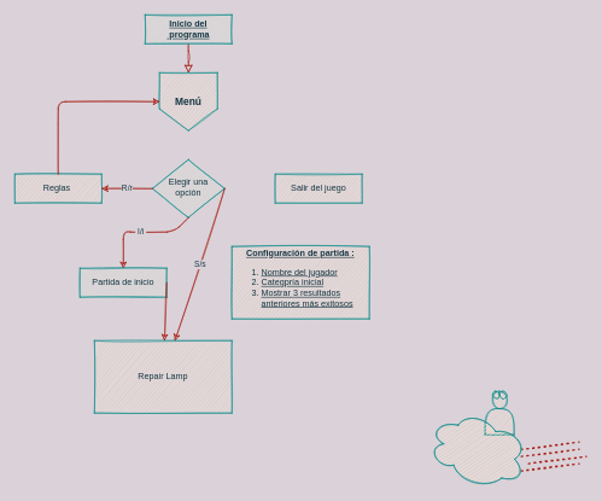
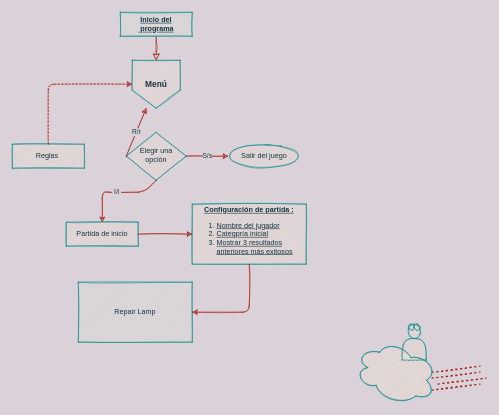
- <mxCell id="22" value="" style="endArrow=classic;html=1;strokeColor=#A8201A;fontColor=#143642;entryX=0;entryY=0.5;entryDx=0;entryDy=0;sketch=1;labelBackgroundColor=#DAD2D8;exitX=0.5;exitY=0;exitDx=0;exitDy=0;" edge="1" parent="1" source="14" target="12"><mxGeometry width="50" height="50" relative="1" as="geometry"><mxPoint x="270" y="190" as="sourcePoint" /><mxPoint x="270" y="230" as="targetPoint" /><Array as="points"><mxPoint x="80" y="140" /></Array></mxGeometry></mxCell>
+ <mxCell id="22" value="" style="endArrow=classic;html=1;strokeColor=#A8201A;fontColor=#143642;entryX=0;entryY=0.5;entryDx=0;entryDy=0;sketch=1;labelBackgroundColor=#DAD2D8;exitX=0.5;exitY=0;exitDx=0;exitDy=0;dashed=1;" edge="1" parent="1" source="14" target="12"><mxGeometry width="50" height="50" relative="1" as="geometry"><mxPoint x="270" y="190" as="sourcePoint" /><mxPoint x="270" y="230" as="targetPoint" /><Array as="points"><mxPoint x="80" y="140" /></Array></mxGeometry></mxCell>
- <mxCell id="21" value="R/r" style="endArrow=classic;html=1;strokeColor=#A8201A;fontColor=#143642;entryX=1;entryY=0.5;entryDx=0;entryDy=0;sketch=1;labelBackgroundColor=#DAD2D8;exitX=0;exitY=0.5;exitDx=0;exitDy=0;" edge="1" parent="1" source="5" target="14"><mxGeometry width="50" height="50" relative="1" as="geometry"><mxPoint x="180" y="280" as="sourcePoint" /><mxPoint x="180" y="350" as="targetPoint" /></mxGeometry></mxCell>
+ <mxCell id="21" value="R/r" style="endArrow=classic;html=1;strokeColor=#A8201A;fontColor=#143642;sketch=1;labelBackgroundColor=#DAD2D8;exitX=0;exitY=0.5;exitDx=0;exitDy=0;" edge="1" parent="1" source="5" target="12"><mxGeometry width="50" height="50" relative="1" as="geometry"><mxPoint x="180" y="280" as="sourcePoint" /><mxPoint x="180" y="350" as="targetPoint" /></mxGeometry></mxCell>
- <mxCell id="5" value="Elegir una opción" style="rhombus;whiteSpace=wrap;html=1;shadow=0;fontFamily=Helvetica;fontSize=12;align=center;strokeWidth=1;spacing=6;spacingTop=-4;fillColor=#d5e8d4;strokeColor=#0F8B8D;fontColor=#143642;sketch=1;" parent="1" vertex="1"><mxGeometry x="210" y="220" width="100" height="80" as="geometry" /></mxCell>
+ <mxCell id="5" value="Elegir una opción" style="rhombus;whiteSpace=wrap;html=1;shadow=0;fontFamily=Helvetica;fontSize=12;align=center;strokeWidth=1;spacing=6;spacingTop=-4;fillColor=#FAE5C7;strokeColor=#0F8B8D;fontColor=#143642;sketch=1;" parent="1" vertex="1"><mxGeometry x="210" y="220" width="100" height="80" as="geometry" /></mxCell>
- <mxCell id="4" value="Salir del juego" style="whiteSpace=wrap;html=1;fontSize=12;glass=0;strokeWidth=1;shadow=0;fillColor=#FAE5C7;strokeColor=#0F8B8D;fontColor=#143642;sketch=1;" parent="1" vertex="1"><mxGeometry x="380" y="240" width="120" height="40" as="geometry" /></mxCell>
+ <mxCell id="4" value="Salir del juego" style="ellipse;whiteSpace=wrap;html=1;fontSize=12;glass=0;strokeWidth=1;shadow=0;fillColor=#FAE5C7;strokeColor=#0F8B8D;fontColor=#143642;sketch=1;" parent="1" vertex="1"><mxGeometry x="380" y="240" width="120" height="40" as="geometry" /></mxCell>
- <mxCell id="20" value="S/s" style="endArrow=classic;html=1;strokeColor=#A8201A;fontColor=#143642;sketch=1;labelBackgroundColor=#DAD2D8;exitX=1;exitY=0.5;exitDx=0;exitDy=0;" edge="1" parent="1" source="5" target="6"><mxGeometry width="50" height="50" relative="1" as="geometry"><mxPoint x="319.52" y="280" as="sourcePoint" /><mxPoint x="319.52" y="350" as="targetPoint" /></mxGeometry></mxCell>
+ <mxCell id="20" value="S/s" style="endArrow=classic;html=1;strokeColor=#A8201A;fontColor=#143642;entryX=0;entryY=0.5;entryDx=0;entryDy=0;sketch=1;labelBackgroundColor=#DAD2D8;exitX=1;exitY=0.5;exitDx=0;exitDy=0;" edge="1" parent="1" source="5" target="4"><mxGeometry width="50" height="50" relative="1" as="geometry"><mxPoint x="319.52" y="280" as="sourcePoint" /><mxPoint x="319.52" y="350" as="targetPoint" /></mxGeometry></mxCell>
- <mxCell id="15" value="&lt;span&gt;Partida de inicio&lt;/span&gt;" style="whiteSpace=wrap;html=1;fontSize=12;glass=0;strokeWidth=1;shadow=0;fillColor=#d5e8d4;strokeColor=#0F8B8D;fontColor=#143642;sketch=1;" vertex="1" parent="1"><mxGeometry x="110" y="370" width="120" height="40" as="geometry" /></mxCell>
+ <mxCell id="15" value="&lt;span&gt;Partida de inicio&lt;/span&gt;" style="whiteSpace=wrap;html=1;fontSize=12;glass=0;strokeWidth=1;shadow=0;fillColor=#FAE5C7;strokeColor=#0F8B8D;fontColor=#143642;sketch=1;" vertex="1" parent="1"><mxGeometry x="110" y="370" width="120" height="40" as="geometry" /></mxCell>
- <mxCell id="23" value="" style="endArrow=classic;html=1;strokeColor=#A8201A;fontColor=#143642;sketch=1;labelBackgroundColor=#DAD2D8;exitX=1;exitY=0.5;exitDx=0;exitDy=0;" edge="1" parent="1" source="15" target="6"><mxGeometry width="50" height="50" relative="1" as="geometry"><mxPoint x="280" y="200" as="sourcePoint" /><mxPoint x="280" y="240" as="targetPoint" /></mxGeometry></mxCell>
+ <mxCell id="23" value="" style="endArrow=classic;html=1;strokeColor=#A8201A;fontColor=#143642;entryX=0;entryY=0.5;entryDx=0;entryDy=0;sketch=1;labelBackgroundColor=#DAD2D8;exitX=1;exitY=0.5;exitDx=0;exitDy=0;" edge="1" parent="1" source="15" target="7"><mxGeometry width="50" height="50" relative="1" as="geometry"><mxPoint x="280" y="200" as="sourcePoint" /><mxPoint x="280" y="240" as="targetPoint" /></mxGeometry></mxCell>
- <mxCell id="6" value="Repair Lamp" style="whiteSpace=wrap;html=1;fontSize=12;glass=0;strokeWidth=1;shadow=0;fillColor=#FAE5C7;strokeColor=#0F8B8D;fontColor=#143642;sketch=1;" parent="1" vertex="1"><mxGeometry x="130" y="470" width="190" height="100" as="geometry" /></mxCell>
+ <mxCell id="6" value="Repair Lamp" style="whiteSpace=wrap;html=1;fontSize=12;glass=0;strokeWidth=1;shadow=0;fillColor=#d5e8d4;strokeColor=#0F8B8D;fontColor=#143642;sketch=1;" parent="1" vertex="1"><mxGeometry x="130" y="470" width="190" height="100" as="geometry" /></mxCell>
+ <mxCell id="24" value="" style="endArrow=classic;html=1;strokeColor=#A8201A;fontColor=#143642;entryX=1;entryY=0.5;entryDx=0;entryDy=0;sketch=1;labelBackgroundColor=#DAD2D8;exitX=0.5;exitY=1;exitDx=0;exitDy=0;" edge="1" parent="1" source="7" target="6"><mxGeometry width="50" height="50" relative="1" as="geometry"><mxPoint x="400" y="555" as="sourcePoint" /><mxPoint x="540" y="455" as="targetPoint" /><Array as="points"><mxPoint x="415" y="520" /></Array></mxGeometry></mxCell>
